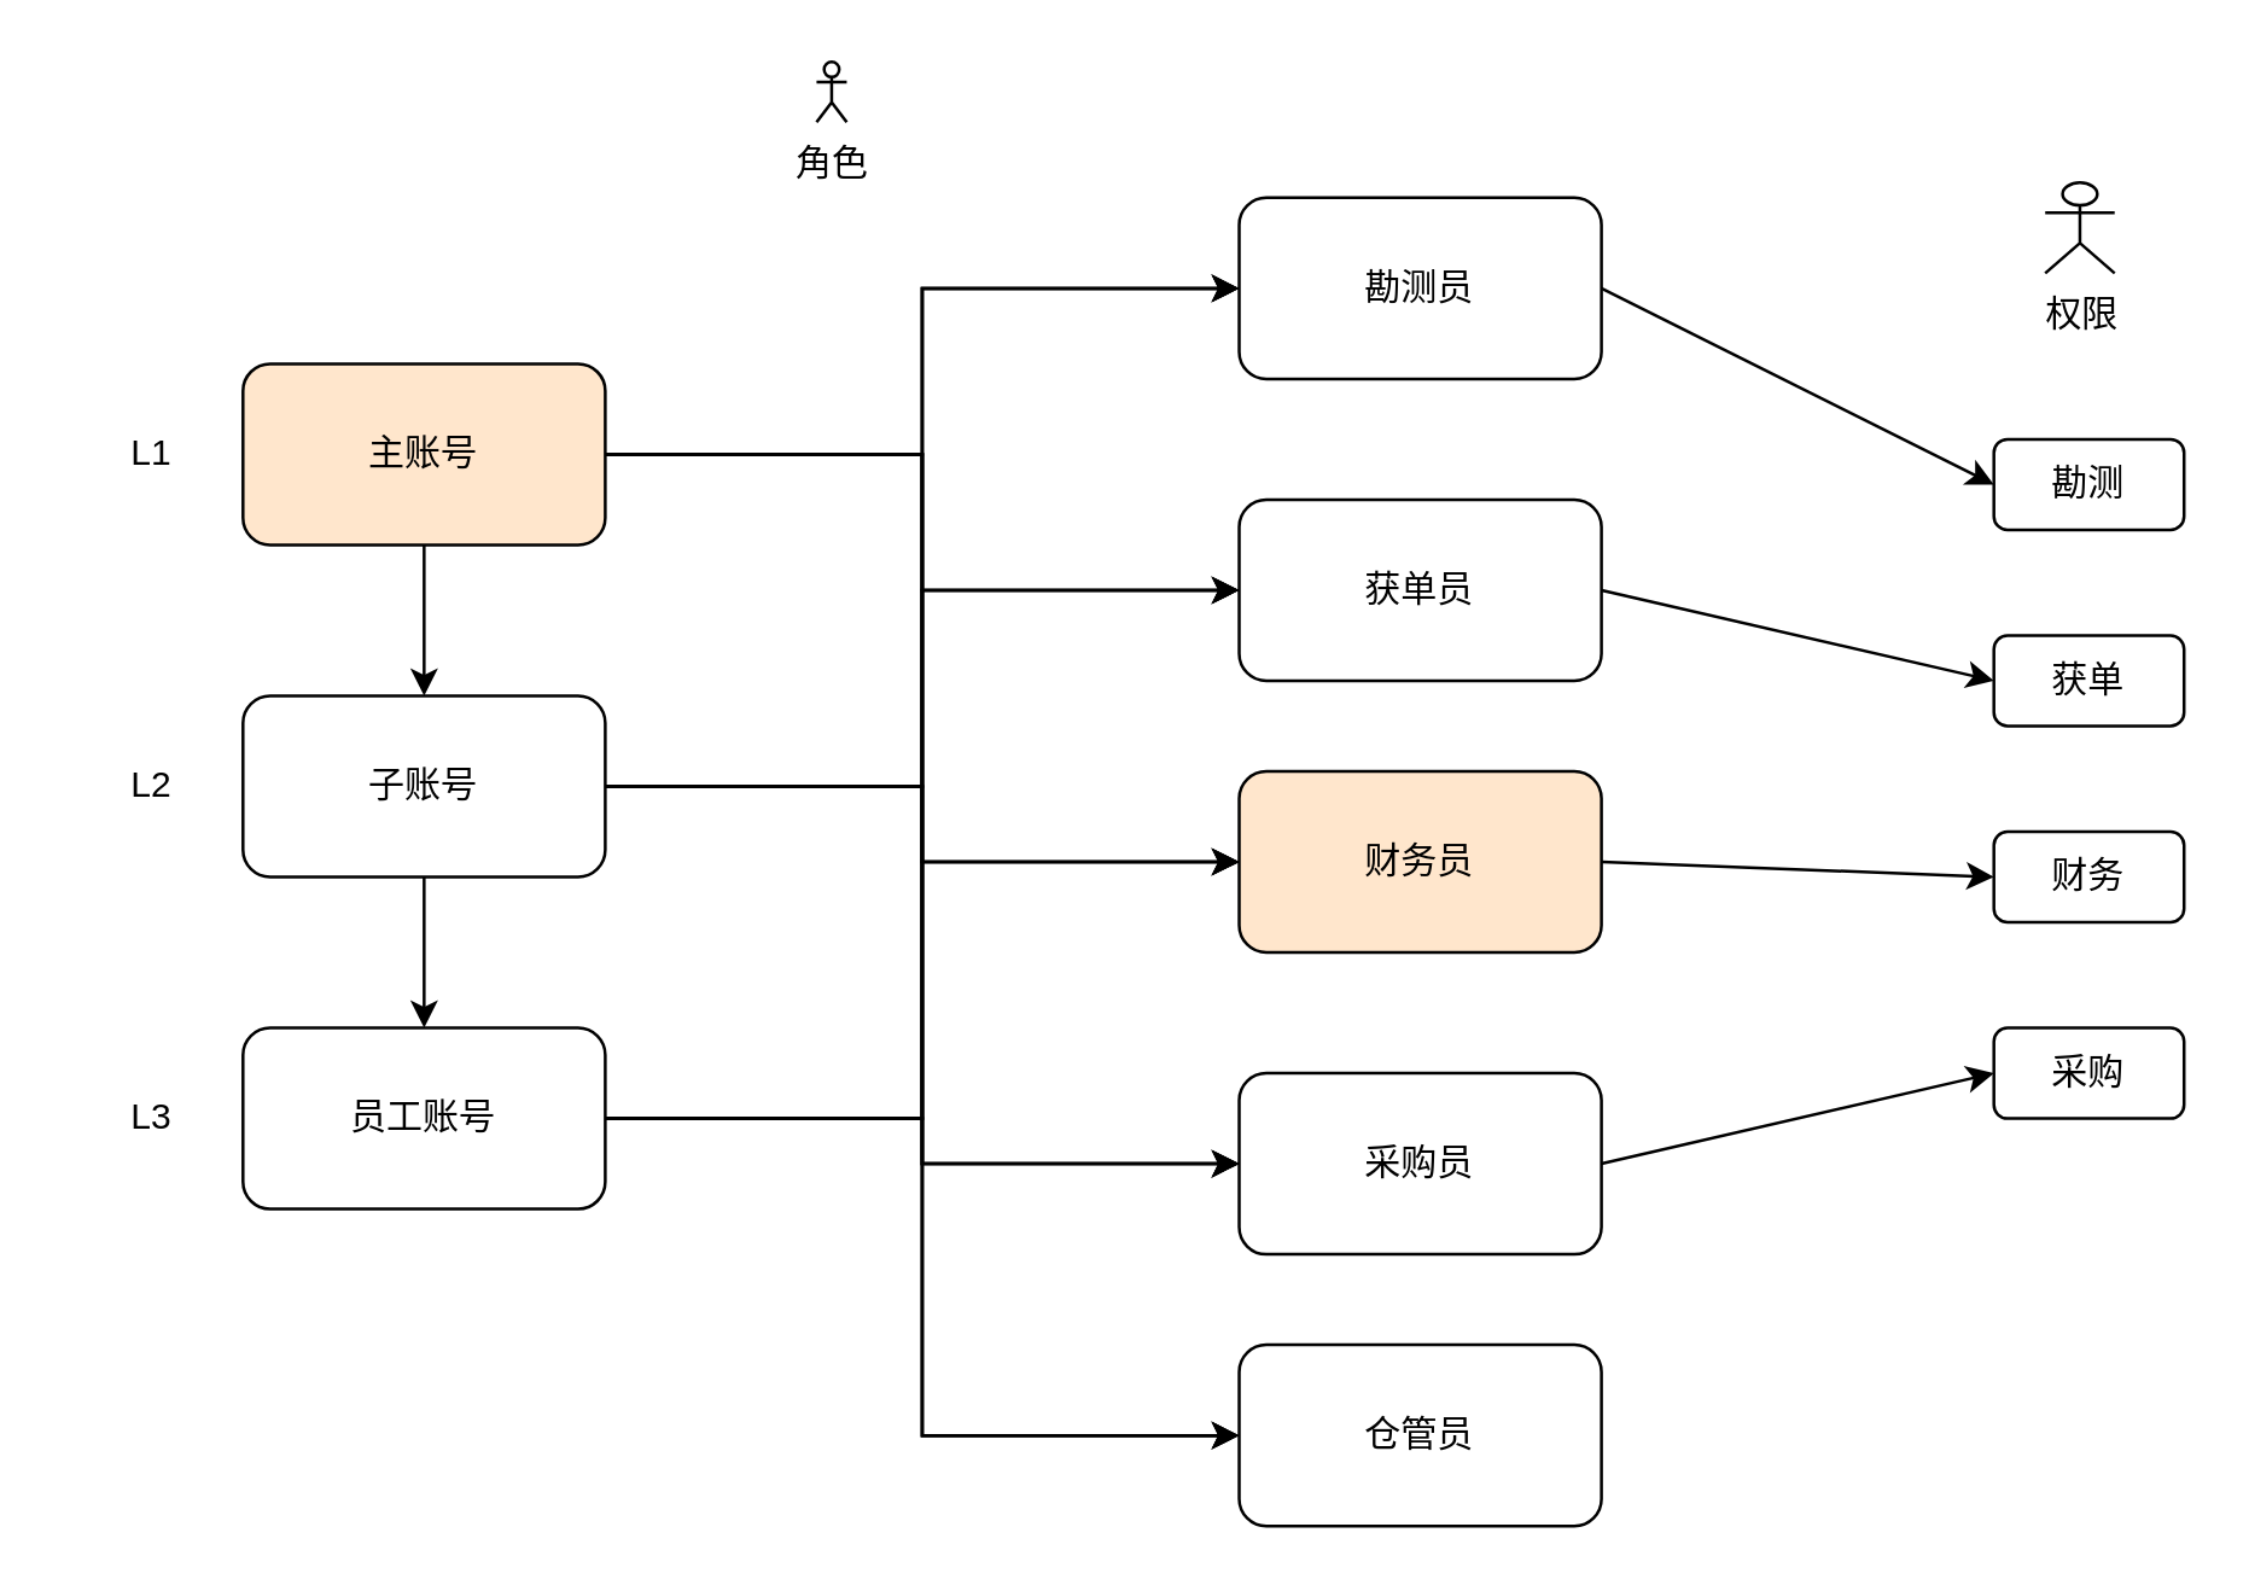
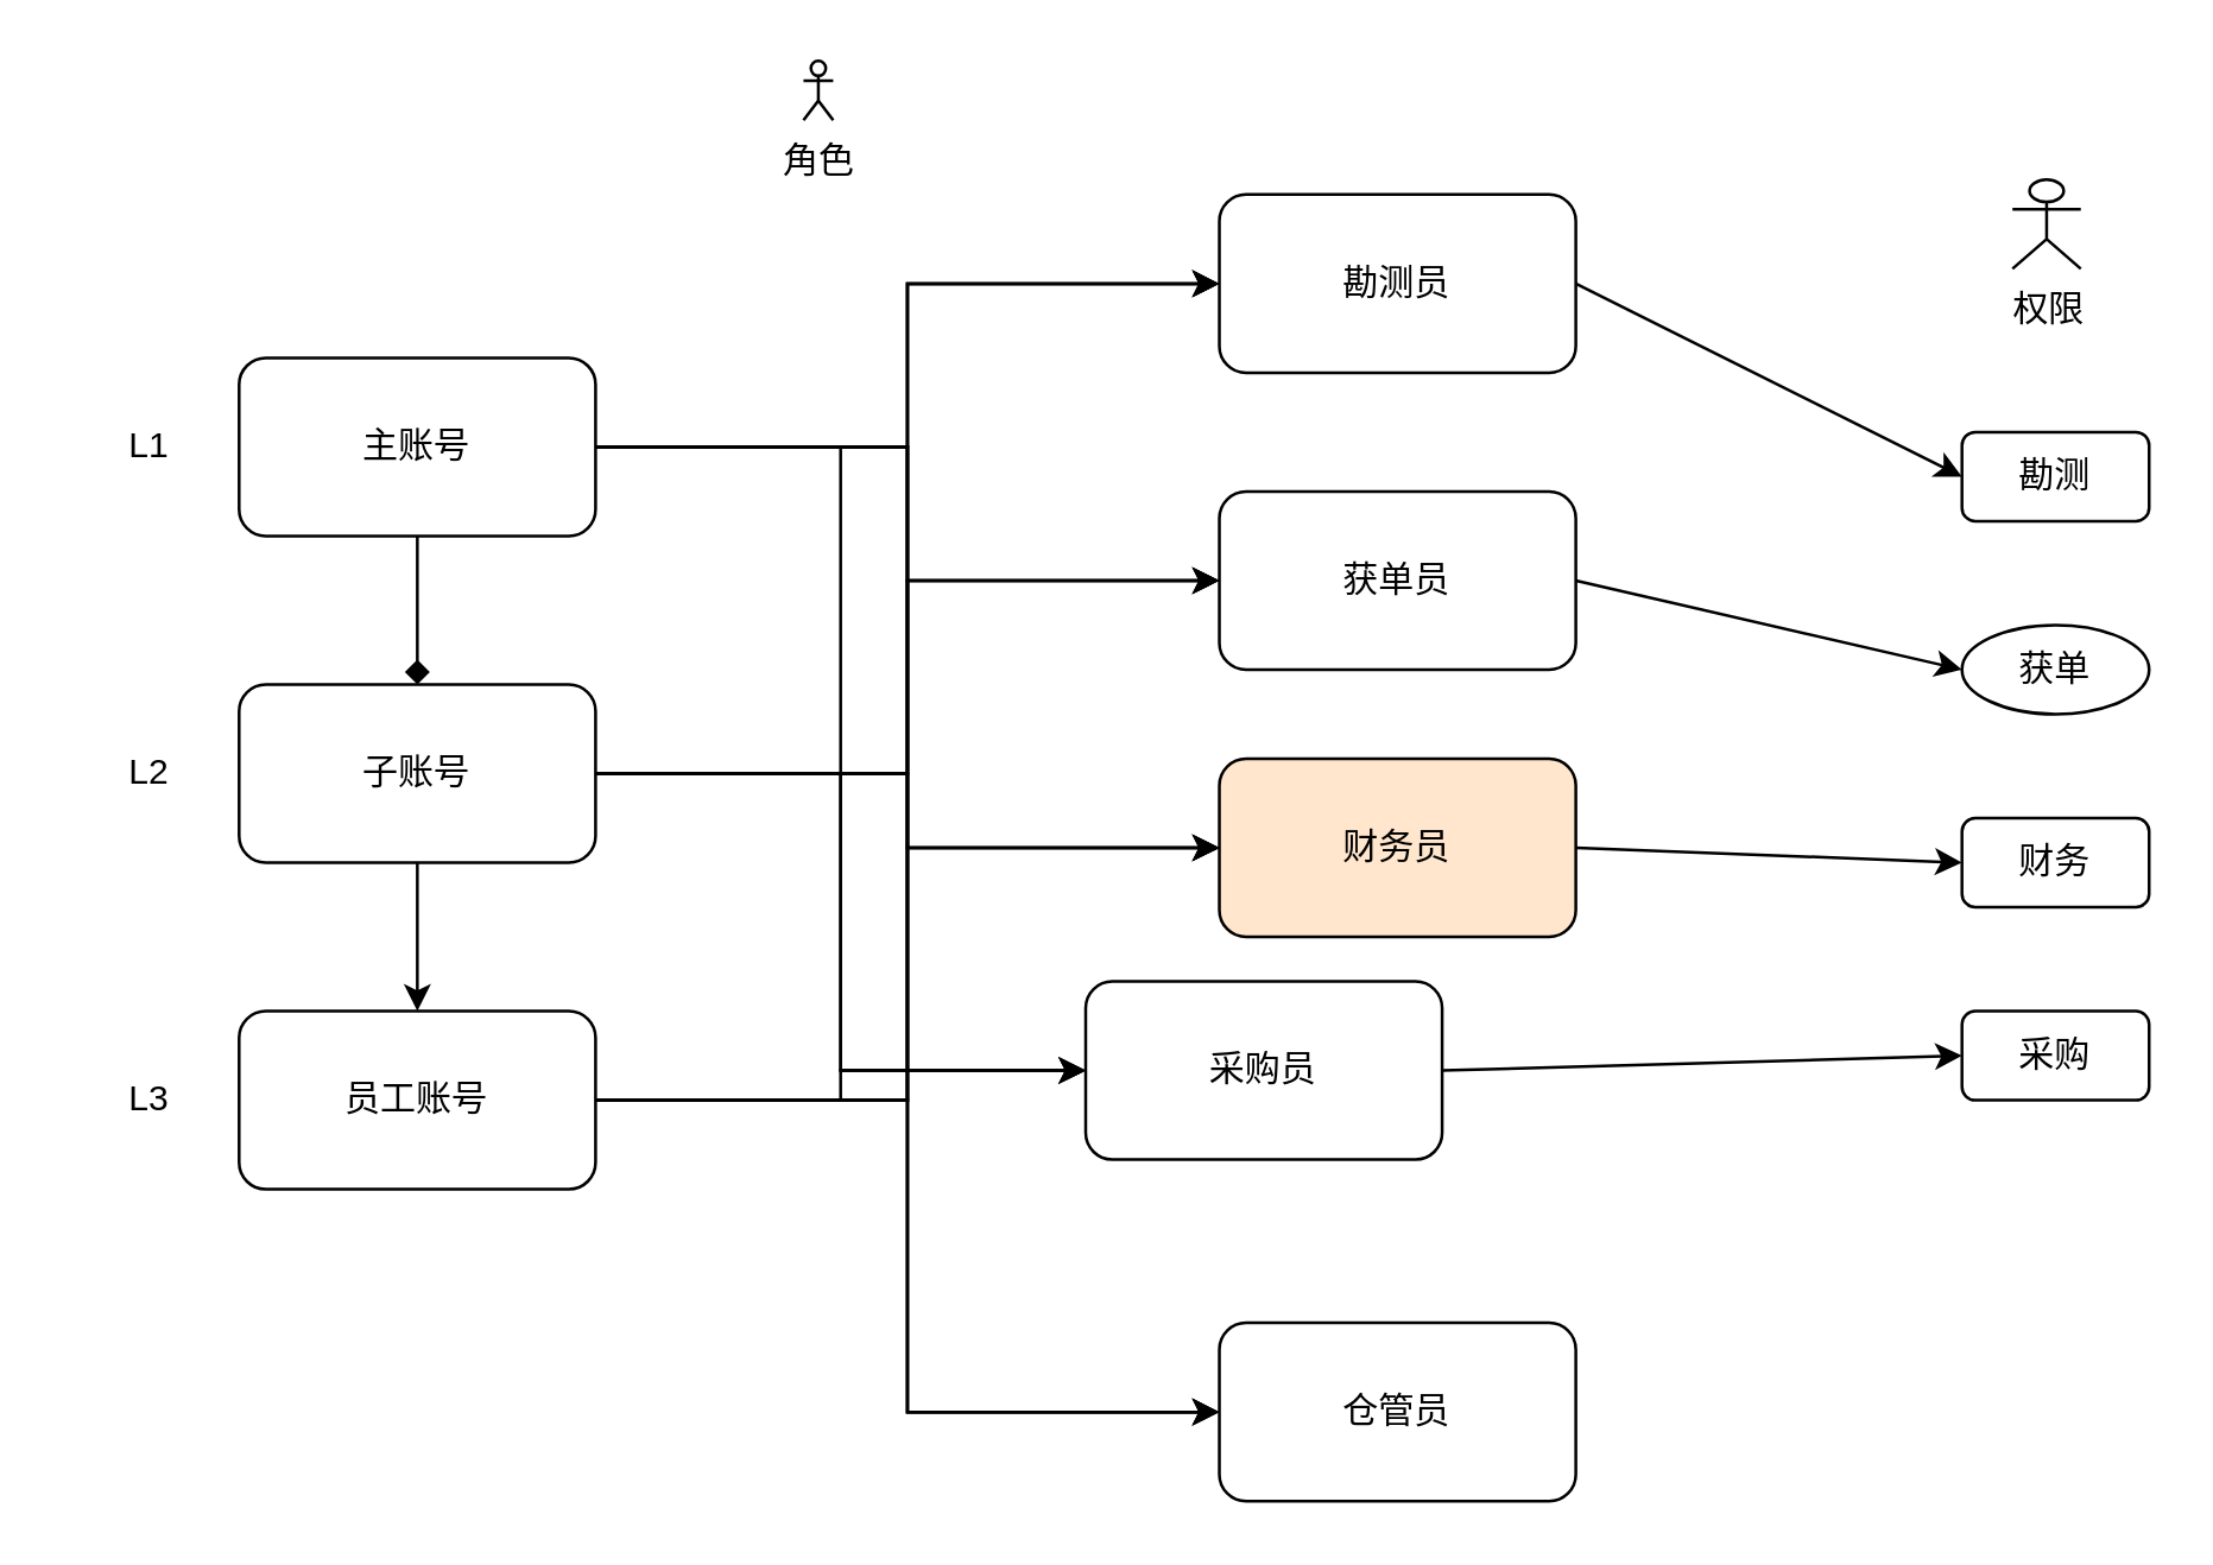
- <mxCell id="8" value="主账号" style="rounded=1;whiteSpace=wrap;html=1;fillColor=#ffe6cc;" vertex="1" parent="1"><mxGeometry x="80" y="120" width="120" height="60" as="geometry" /></mxCell>
+ <mxCell id="8" value="主账号" style="rounded=1;whiteSpace=wrap;html=1;" vertex="1" parent="1"><mxGeometry x="80" y="120" width="120" height="60" as="geometry" /></mxCell>
- <mxCell id="2" value="" style="edgeStyle=orthogonalEdgeStyle;rounded=0;orthogonalLoop=1;jettySize=auto;html=1;" edge="1" parent="1" source="8" target="15"><mxGeometry relative="1" as="geometry" /></mxCell>
+ <mxCell id="2" value="" style="edgeStyle=orthogonalEdgeStyle;rounded=0;orthogonalLoop=1;jettySize=auto;html=1;endArrow=diamond;" edge="1" parent="1" source="8" target="15"><mxGeometry relative="1" as="geometry" /></mxCell>
- <mxCell id="32" value="获单" style="rounded=1;whiteSpace=wrap;html=1;" vertex="1" parent="1"><mxGeometry x="660" y="210" width="63" height="30" as="geometry" /></mxCell>
+ <mxCell id="32" value="获单" style="ellipse;whiteSpace=wrap;html=1;" vertex="1" parent="1"><mxGeometry x="660" y="210" width="63" height="30" as="geometry" /></mxCell>
- <mxCell id="25" value="采购员" style="rounded=1;whiteSpace=wrap;html=1;" vertex="1" parent="1"><mxGeometry x="410" y="355" width="120" height="60" as="geometry" /></mxCell>
+ <mxCell id="25" value="采购员" style="rounded=1;whiteSpace=wrap;html=1;" vertex="1" parent="1"><mxGeometry x="365" y="330" width="120" height="60" as="geometry" /></mxCell>
